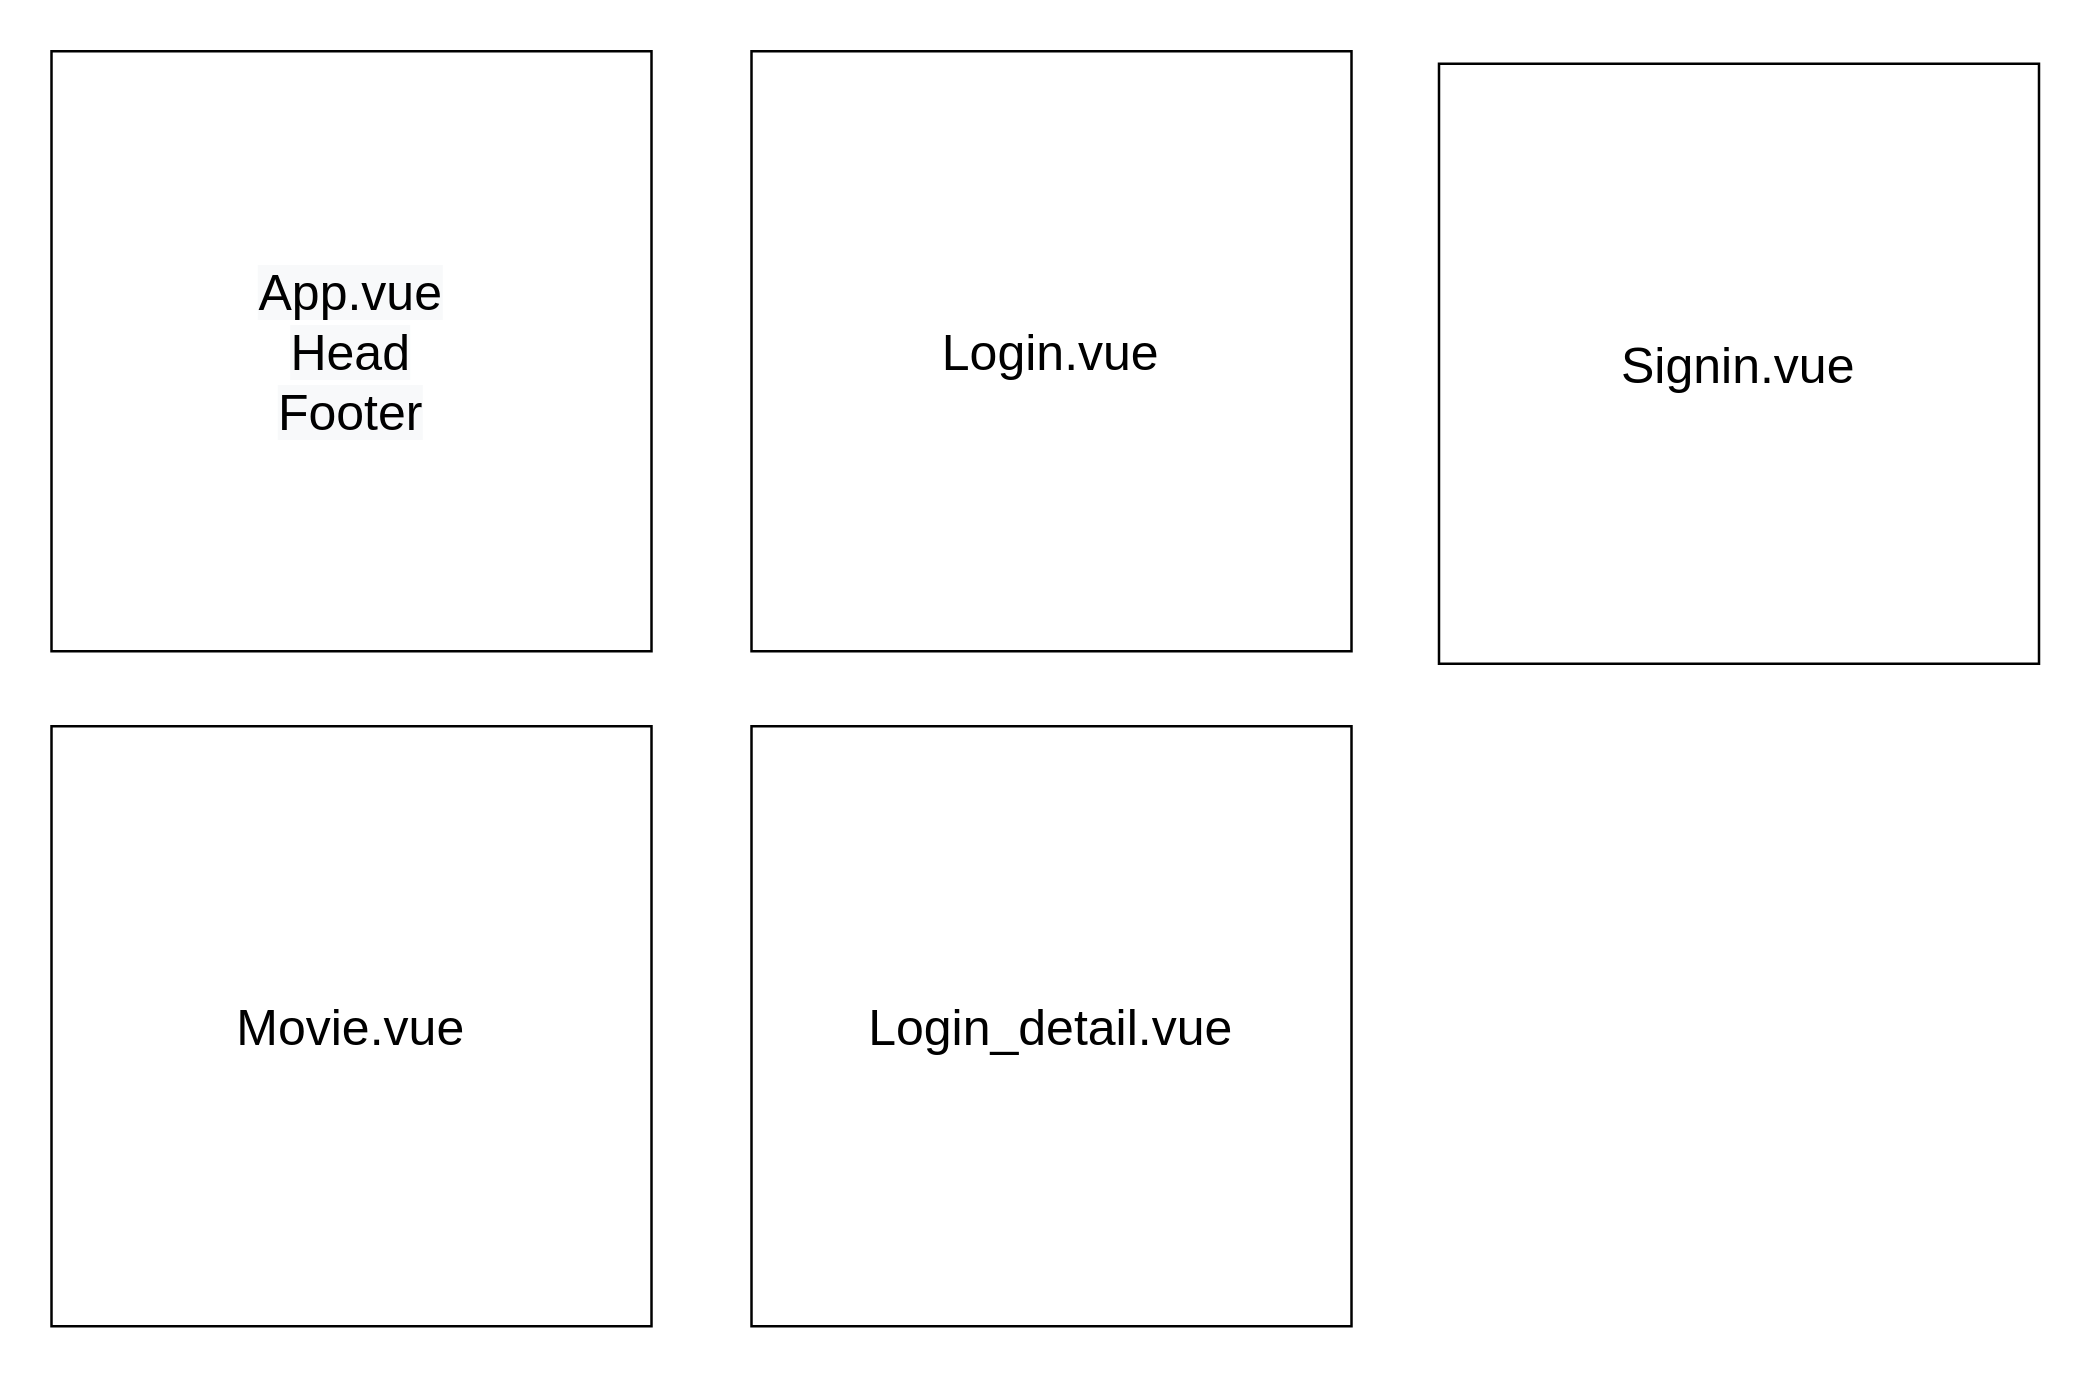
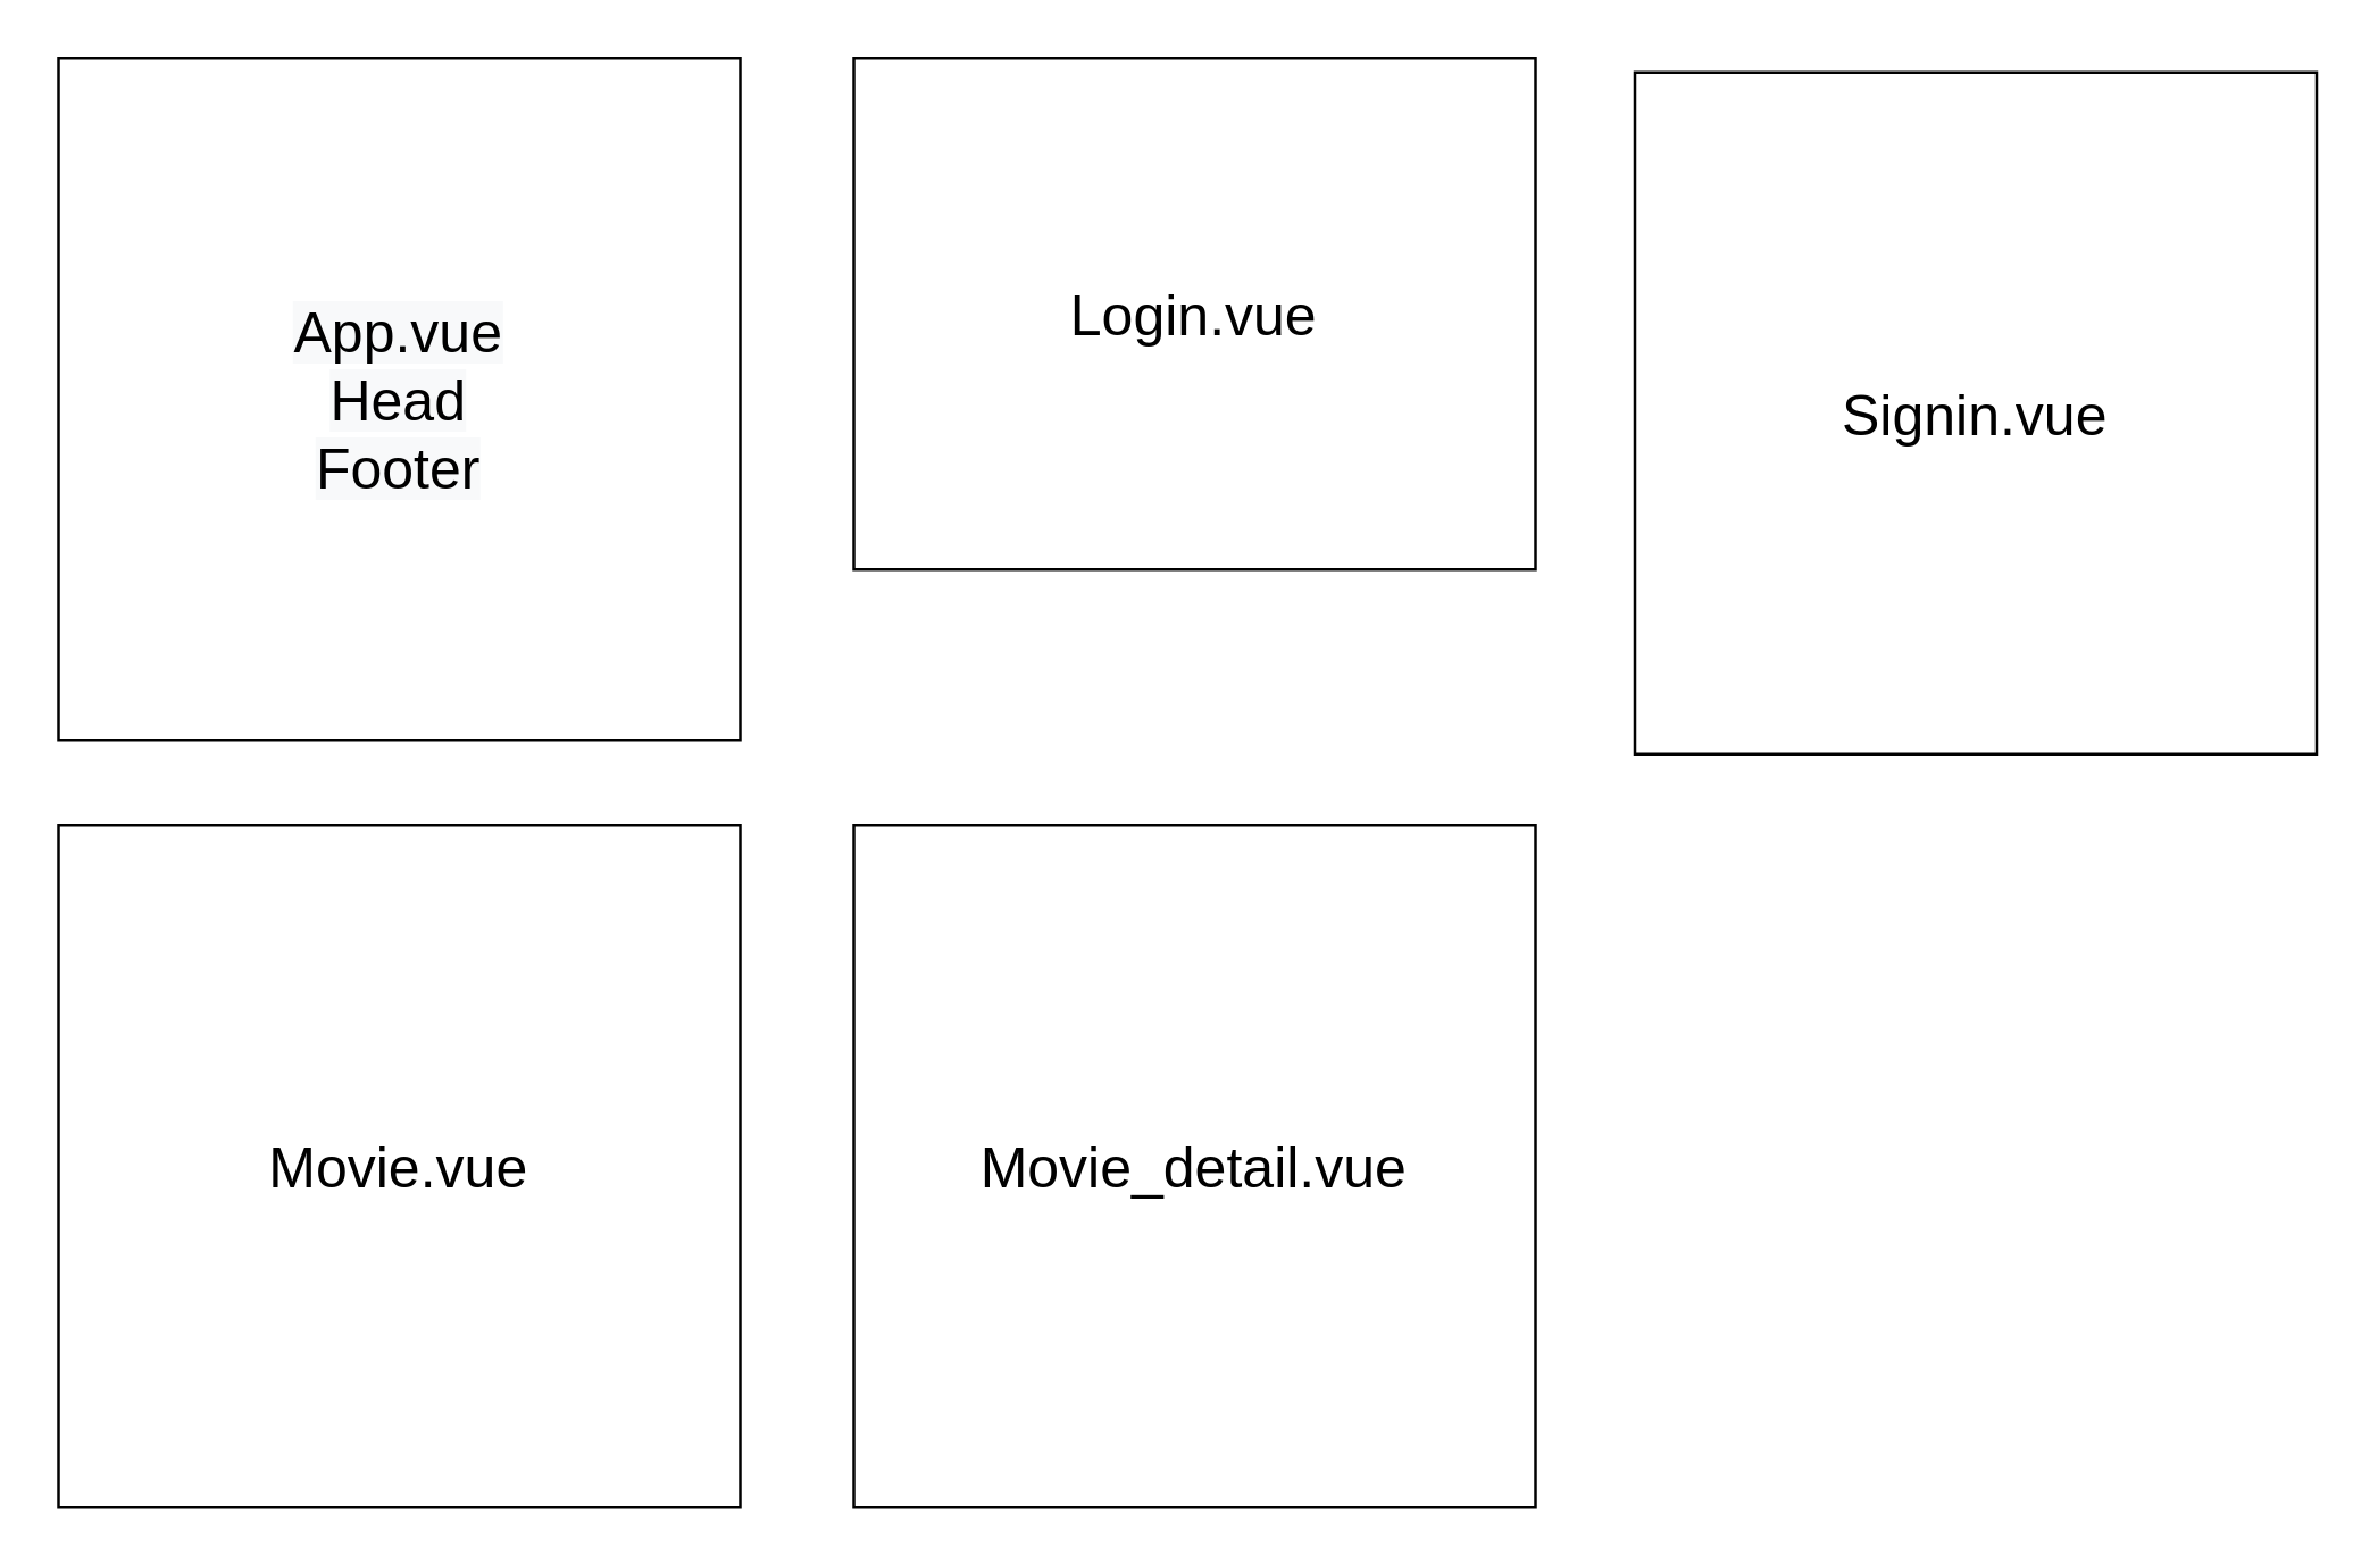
- <mxCell id="3" value="&lt;font face=&quot;helvetica&quot;&gt;&lt;span style=&quot;font-size: 20px&quot;&gt;Login.vue&lt;/span&gt;&lt;/font&gt;" style="whiteSpace=wrap;html=1;aspect=fixed;" vertex="1" parent="1"><mxGeometry x="300" y="20" width="240" height="240" as="geometry" /></mxCell>
+ <mxCell id="3" value="&lt;font face=&quot;helvetica&quot;&gt;&lt;span style=&quot;font-size: 20px&quot;&gt;Login.vue&lt;/span&gt;&lt;/font&gt;" style="whiteSpace=wrap;html=1;aspect=fixed;" vertex="1" parent="1"><mxGeometry x="300" y="20" width="240" height="180" as="geometry" /></mxCell>
- <mxCell id="6" value="&lt;font face=&quot;helvetica&quot;&gt;&lt;span style=&quot;font-size: 20px&quot;&gt;Login_detail.vue&lt;/span&gt;&lt;/font&gt;" style="whiteSpace=wrap;html=1;aspect=fixed;" vertex="1" parent="1"><mxGeometry x="300" y="290" width="240" height="240" as="geometry" /></mxCell>
+ <mxCell id="6" value="&lt;font face=&quot;helvetica&quot;&gt;&lt;span style=&quot;font-size: 20px&quot;&gt;Movie_detail.vue&lt;/span&gt;&lt;/font&gt;" style="whiteSpace=wrap;html=1;aspect=fixed;" vertex="1" parent="1"><mxGeometry x="300" y="290" width="240" height="240" as="geometry" /></mxCell>
